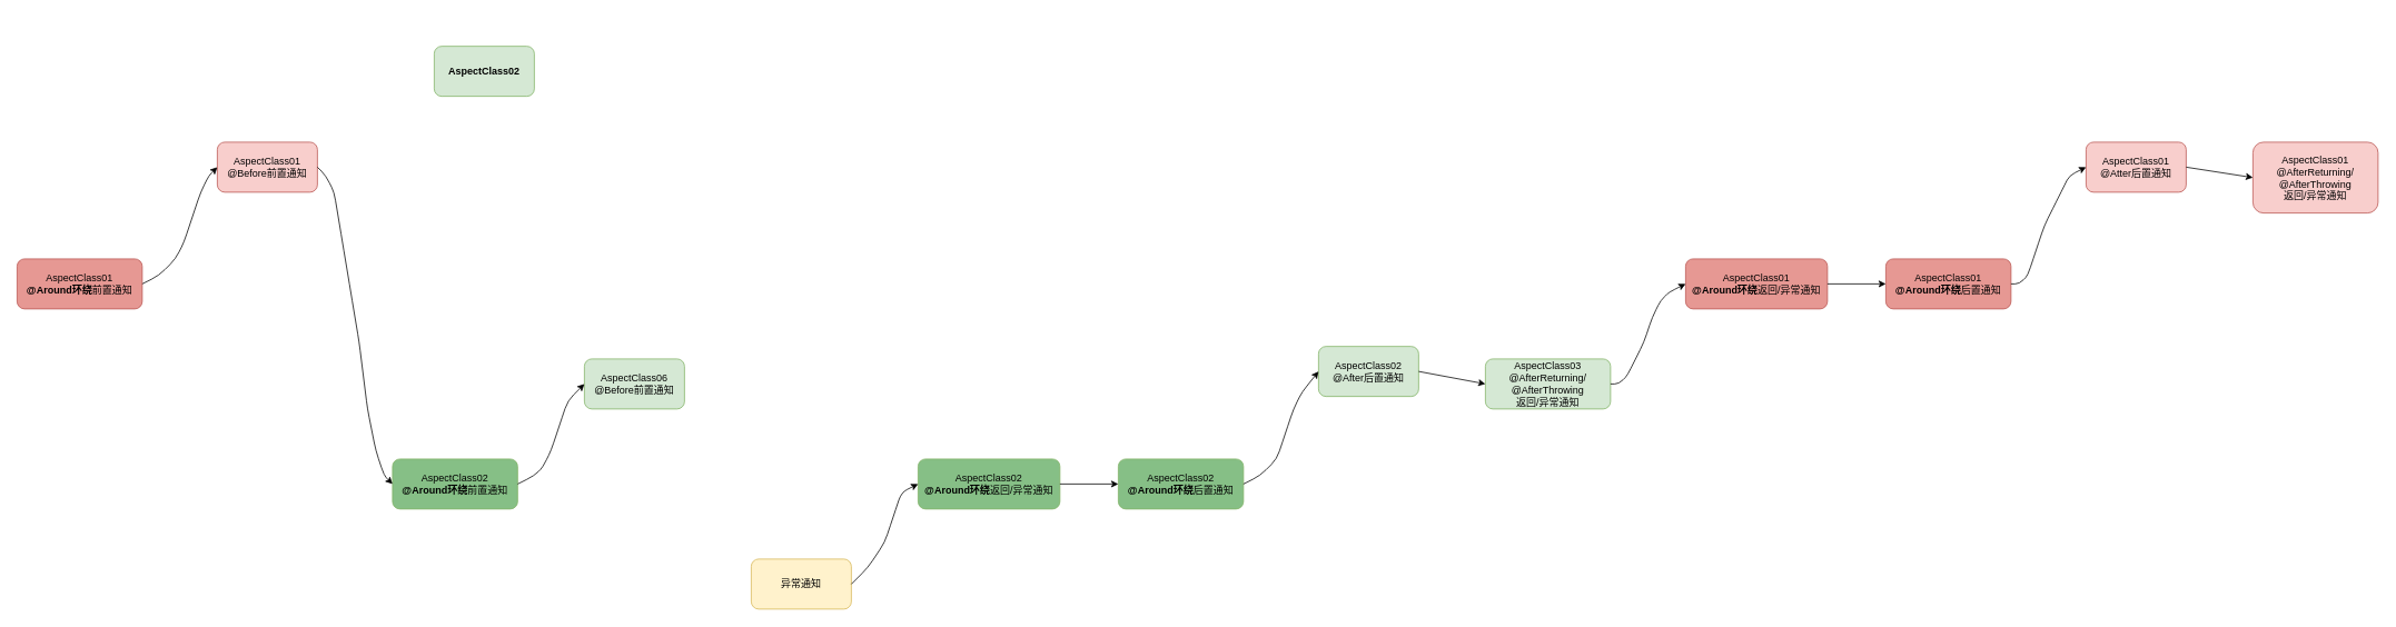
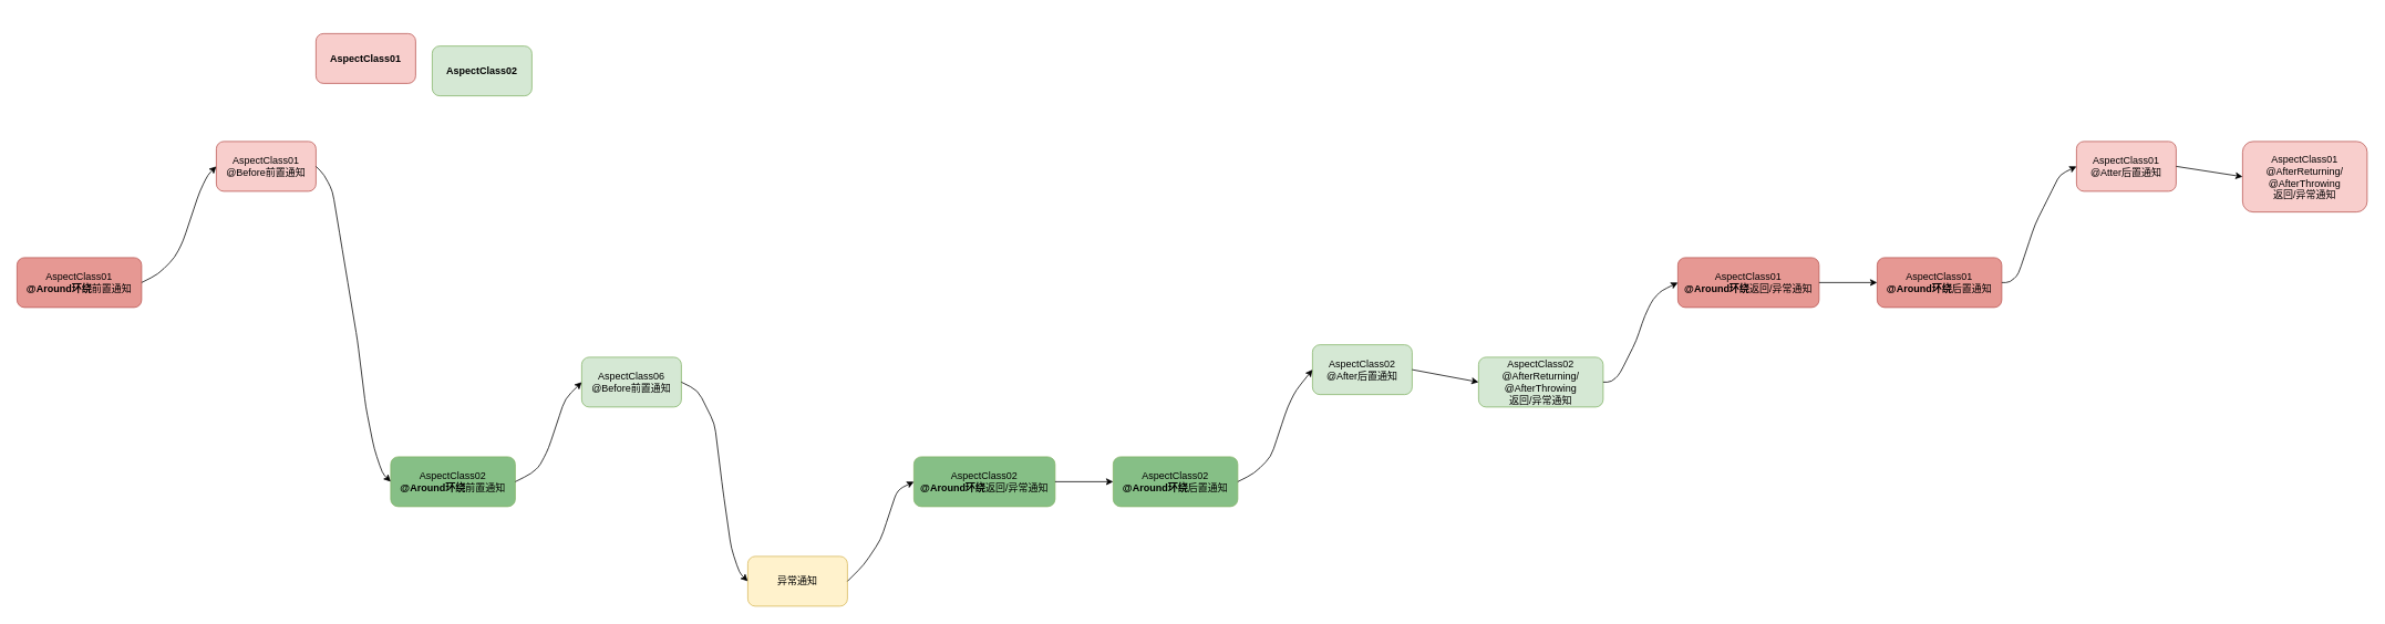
+ <mxCell id="4" value="AspectClass01" style="rounded=1;whiteSpace=wrap;html=1;fillColor=#f8cecc;strokeColor=#b85450;fontStyle=1" vertex="1" parent="3"><mxGeometry y="20" width="120" height="60" as="geometry" /></mxCell>
- <mxCell id="10" value="AspectClass03&lt;br&gt;@AfterReturning/&lt;br&gt;@AfterThrowing&lt;br&gt;返回/异常通知" style="rounded=1;whiteSpace=wrap;html=1;fillColor=#d5e8d4;strokeColor=#82b366;" vertex="1" parent="1"><mxGeometry x="1780" y="430" width="150" height="60" as="geometry" /></mxCell>
+ <mxCell id="10" value="AspectClass02&lt;br&gt;@AfterReturning/&lt;br&gt;@AfterThrowing&lt;br&gt;返回/异常通知" style="rounded=1;whiteSpace=wrap;html=1;fillColor=#d5e8d4;strokeColor=#82b366;" vertex="1" parent="1"><mxGeometry x="1780" y="430" width="150" height="60" as="geometry" /></mxCell>
+ <mxCell id="21" value="" style="endArrow=classic;html=1;exitX=1;exitY=0.5;exitDx=0;exitDy=0;entryX=0;entryY=0.5;entryDx=0;entryDy=0;" edge="1" parent="1" source="7" target="8"><mxGeometry width="50" height="50" relative="1" as="geometry"><mxPoint x="850" y="490" as="sourcePoint" /><mxPoint x="900" y="440" as="targetPoint" /><Array as="points"><mxPoint x="840" y="470" /><mxPoint x="860" y="510" /><mxPoint x="870" y="590" /><mxPoint x="880" y="660" /><mxPoint x="890" y="690" /></Array></mxGeometry></mxCell>
